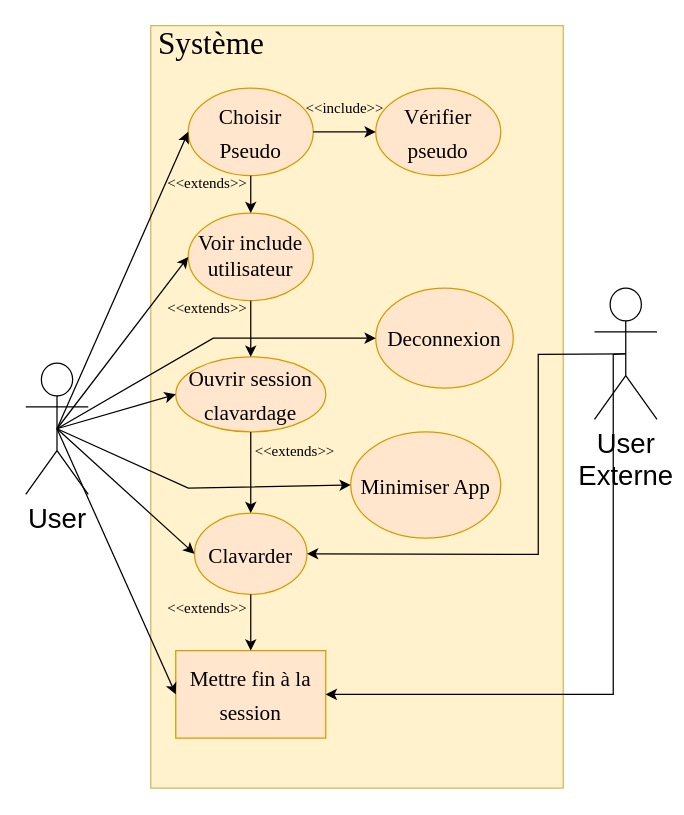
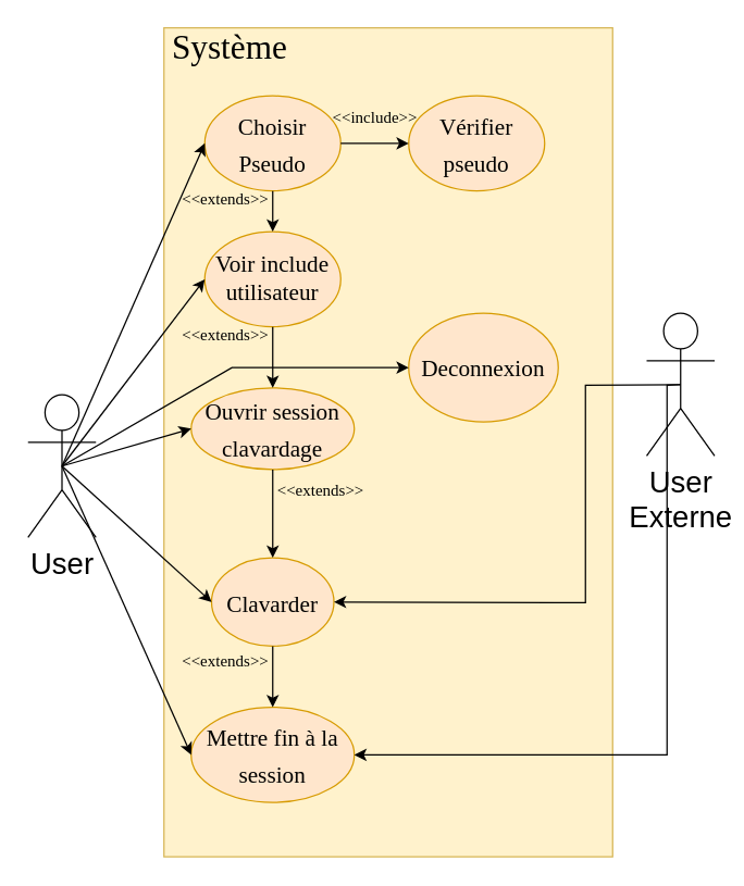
- <mxCell id="8" value="&lt;font style=&quot;font-size: 17px;&quot;&gt;Minimiser App&lt;/font&gt;" style="ellipse;whiteSpace=wrap;html=1;fontFamily=Times New Roman;fontSize=22;fillColor=#ffe6cc;strokeColor=#d79b00;" parent="1" vertex="1"><mxGeometry x="280" y="345" width="120" height="85" as="geometry" /></mxCell>
- <mxCell id="31" value="" style="endArrow=classic;html=1;rounded=0;fontFamily=Times New Roman;fontSize=12;exitX=0.5;exitY=0.5;exitDx=0;exitDy=0;exitPerimeter=0;entryX=0;entryY=0.5;entryDx=0;entryDy=0;" parent="1" source="3" target="8" edge="1"><mxGeometry width="50" height="50" relative="1" as="geometry"><mxPoint x="310" y="290" as="sourcePoint" /><mxPoint x="360" y="240" as="targetPoint" /><Array as="points"><mxPoint x="150" y="390" /></Array></mxGeometry></mxCell>
- <mxCell id="9" value="&lt;font style=&quot;font-size: 17px;&quot;&gt;Mettre fin à la session &lt;/font&gt;" style="whiteSpace=wrap;html=1;fontFamily=Times New Roman;fontSize=22;fillColor=#ffe6cc;strokeColor=#d79b00;rounded=0;" parent="1" vertex="1"><mxGeometry x="140" y="520" width="120" height="70" as="geometry" /></mxCell>
+ <mxCell id="9" value="&lt;font style=&quot;font-size: 17px;&quot;&gt;Mettre fin à la session &lt;/font&gt;" style="ellipse;whiteSpace=wrap;html=1;fontFamily=Times New Roman;fontSize=22;fillColor=#ffe6cc;strokeColor=#d79b00;" parent="1" vertex="1"><mxGeometry x="140" y="520" width="120" height="70" as="geometry" /></mxCell>
